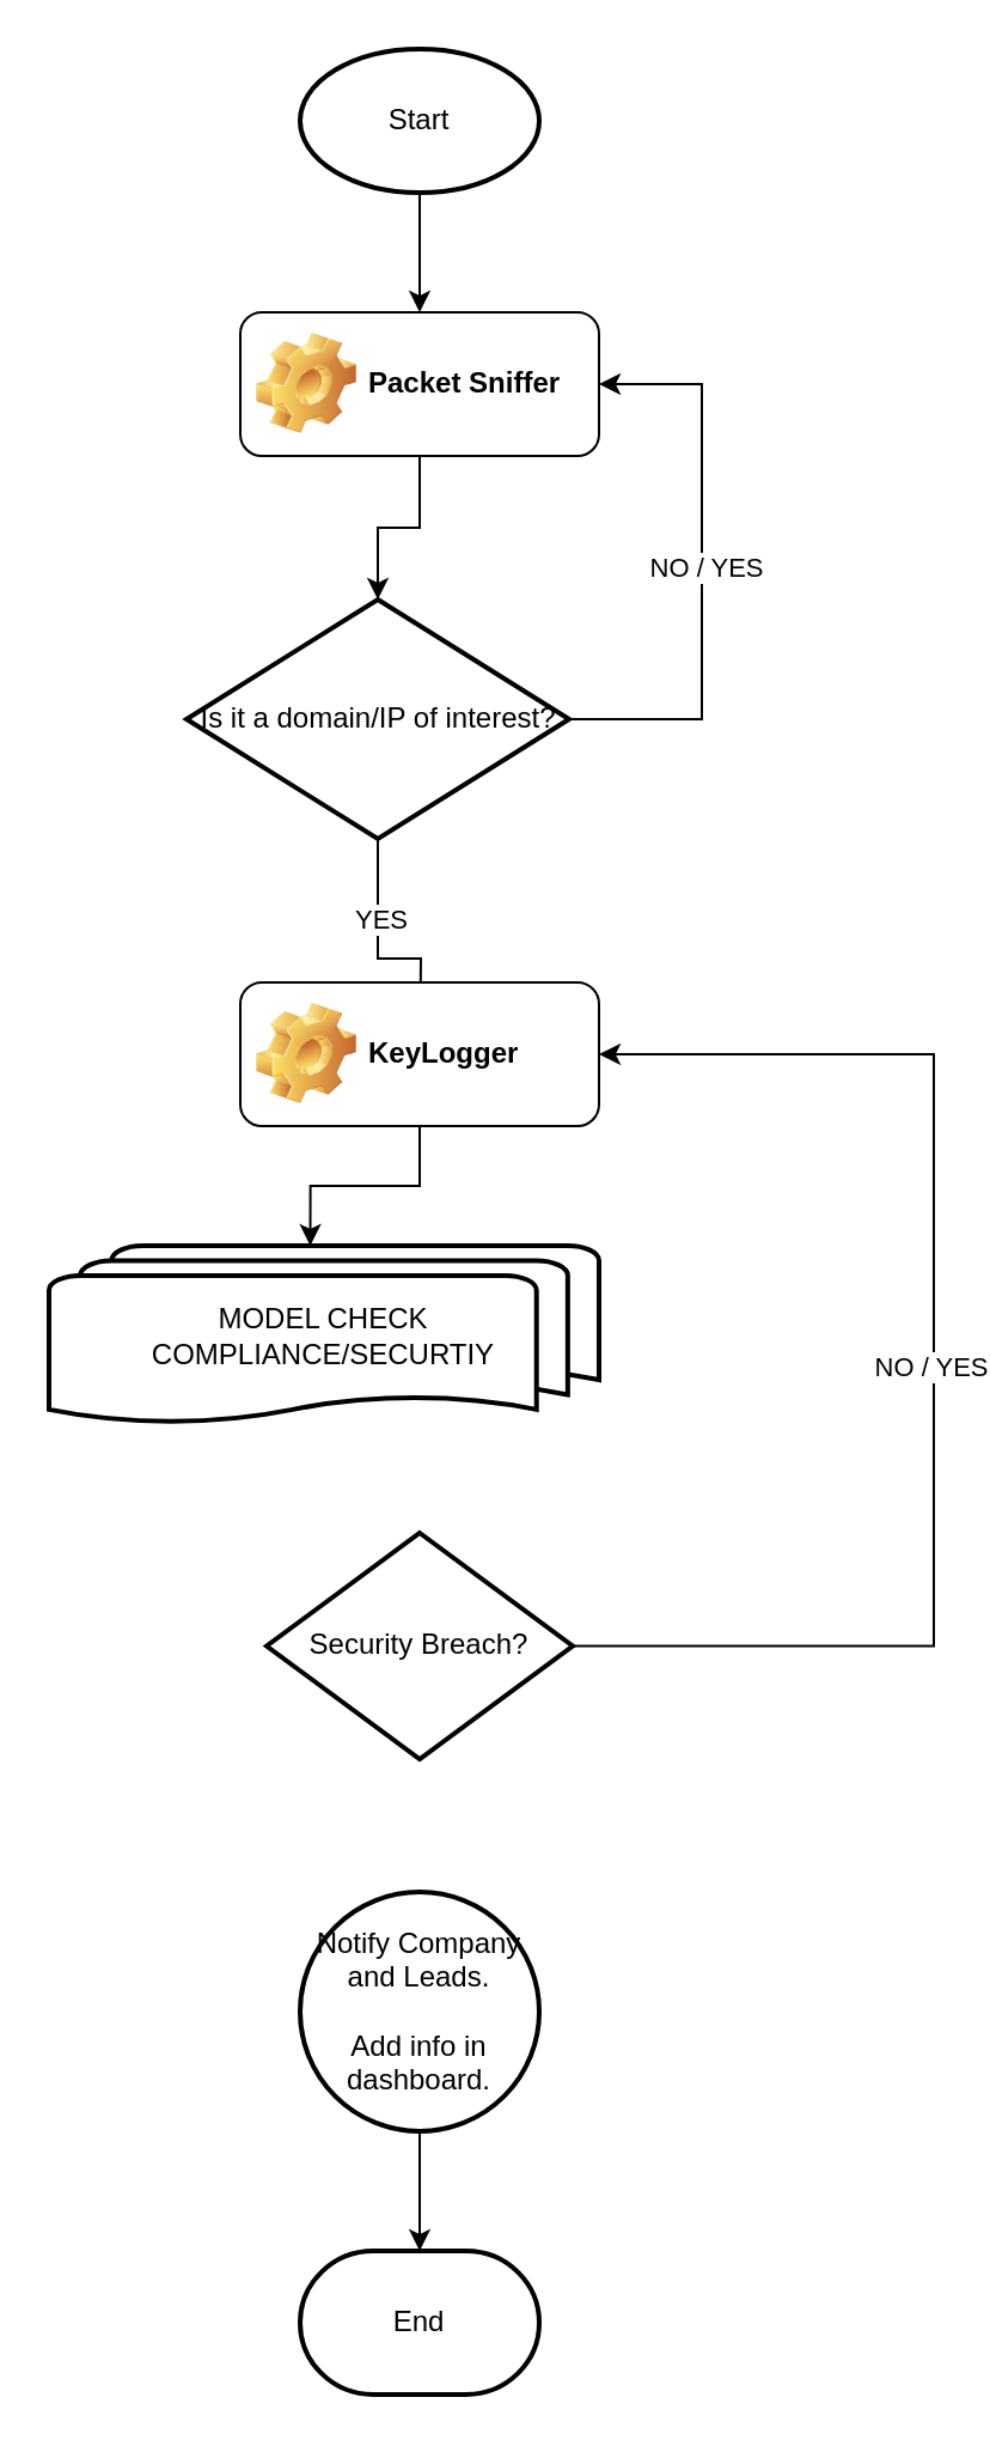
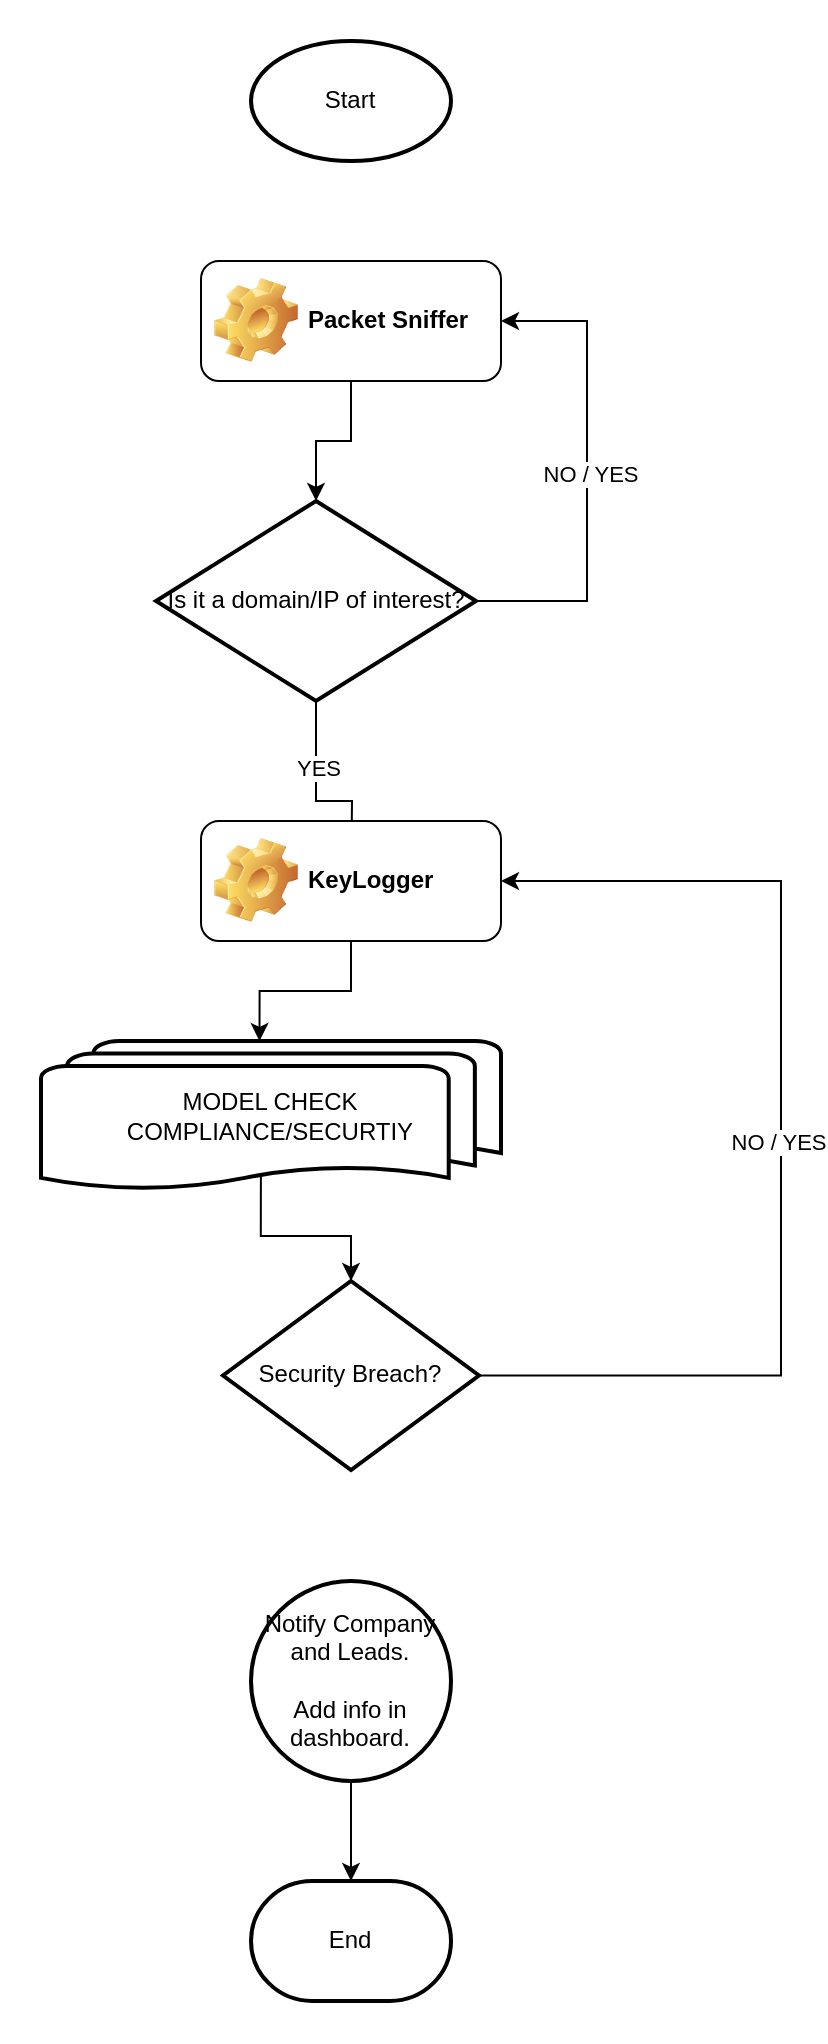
- <mxCell id="10" style="edgeStyle=orthogonalEdgeStyle;rounded=0;orthogonalLoop=1;jettySize=auto;html=1;exitX=0.5;exitY=1;exitDx=0;exitDy=0;exitPerimeter=0;entryX=0.5;entryY=0;entryDx=0;entryDy=0;" edge="1" parent="1" source="11" target="3"><mxGeometry relative="1" as="geometry" /></mxCell>
+ <mxCell id="17" style="edgeStyle=orthogonalEdgeStyle;rounded=0;orthogonalLoop=1;jettySize=auto;html=1;exitX=0.478;exitY=0.9;exitDx=0;exitDy=0;exitPerimeter=0;entryX=0.5;entryY=0;entryDx=0;entryDy=0;entryPerimeter=0;" edge="1" parent="1" source="12" target="16"><mxGeometry relative="1" as="geometry" /></mxCell>
